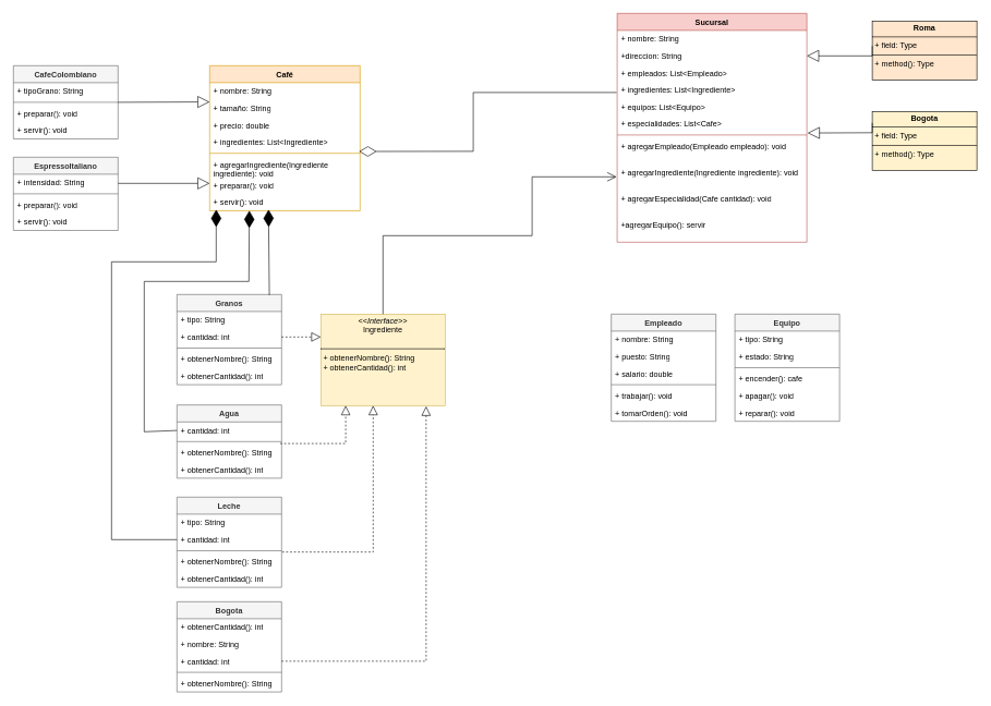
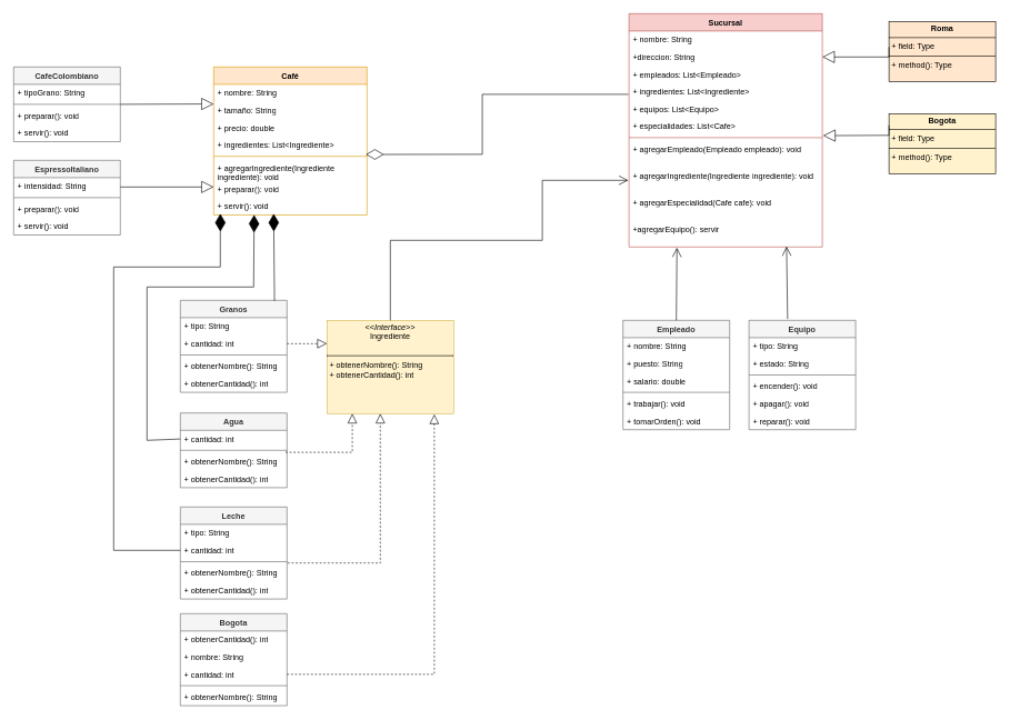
- <mxCell id="57" value="+&amp;nbsp;agregarEspecialidad(Cafe cantidad): void" style="text;strokeColor=none;fillColor=none;align=left;verticalAlign=top;spacingLeft=4;spacingRight=4;overflow=hidden;rotatable=0;points=[[0,0.5],[1,0.5]];portConstraint=eastwest;whiteSpace=wrap;html=1;" parent="47" vertex="1"><mxGeometry y="270" width="290" height="40" as="geometry" /></mxCell>
+ <mxCell id="57" value="+&amp;nbsp;agregarEspecialidad(Cafe cafe): void" style="text;strokeColor=none;fillColor=none;align=left;verticalAlign=top;spacingLeft=4;spacingRight=4;overflow=hidden;rotatable=0;points=[[0,0.5],[1,0.5]];portConstraint=eastwest;whiteSpace=wrap;html=1;" parent="47" vertex="1"><mxGeometry y="270" width="290" height="40" as="geometry" /></mxCell>
+ <mxCell id="74" value="" style="endArrow=open;endFill=1;endSize=12;html=1;rounded=0;entryX=0.815;entryY=0.979;entryDx=0;entryDy=0;entryPerimeter=0;exitX=0.362;exitY=-0.012;exitDx=0;exitDy=0;exitPerimeter=0;" parent="1" source="66" target="58" edge="1"><mxGeometry width="160" relative="1" as="geometry"><mxPoint x="993" y="480" as="sourcePoint" /><mxPoint x="993" y="380" as="targetPoint" /></mxGeometry></mxCell>
+ <mxCell id="73" value="" style="endArrow=open;endFill=1;endSize=12;html=1;rounded=0;exitX=0.5;exitY=0;exitDx=0;exitDy=0;entryX=0.248;entryY=1.025;entryDx=0;entryDy=0;entryPerimeter=0;" parent="1" source="59" target="58" edge="1"><mxGeometry width="160" relative="1" as="geometry"><mxPoint x="663" y="350" as="sourcePoint" /><mxPoint x="813" y="380" as="targetPoint" /></mxGeometry></mxCell>
- <mxCell id="70" value="+&amp;nbsp;encender(): cafe" style="text;strokeColor=none;fillColor=none;align=left;verticalAlign=top;spacingLeft=4;spacingRight=4;overflow=hidden;rotatable=0;points=[[0,0.5],[1,0.5]];portConstraint=eastwest;whiteSpace=wrap;html=1;" parent="66" vertex="1"><mxGeometry y="86" width="160" height="26" as="geometry" /></mxCell>
+ <mxCell id="70" value="+&amp;nbsp;encender(): void" style="text;strokeColor=none;fillColor=none;align=left;verticalAlign=top;spacingLeft=4;spacingRight=4;overflow=hidden;rotatable=0;points=[[0,0.5],[1,0.5]];portConstraint=eastwest;whiteSpace=wrap;html=1;" parent="66" vertex="1"><mxGeometry y="86" width="160" height="26" as="geometry" /></mxCell>
